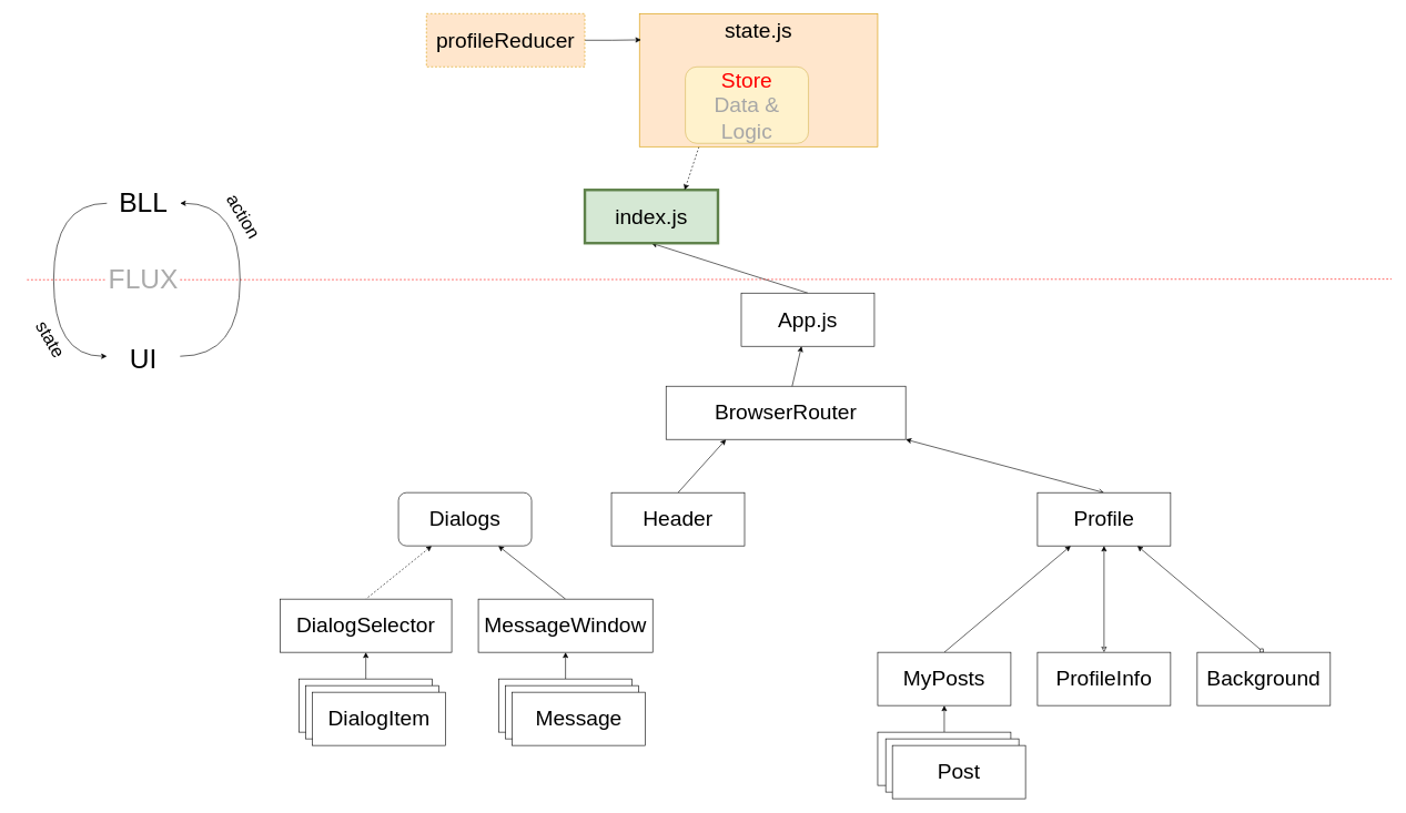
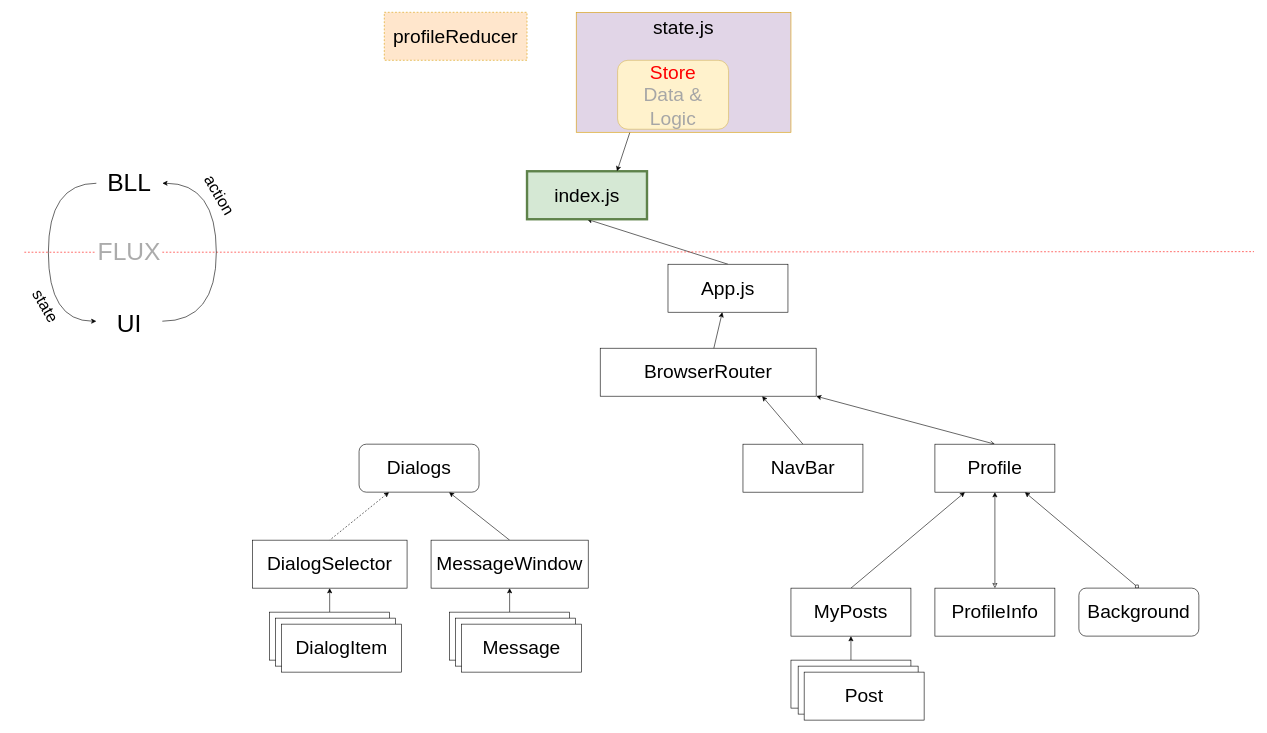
- <mxCell id="33" value="state.js" style="rounded=0;whiteSpace=wrap;html=1;fontSize=32;fillColor=#ffe6cc;strokeColor=#d79b00;verticalAlign=top;" parent="1" vertex="1"><mxGeometry x="960" y="20" width="358" height="200" as="geometry" /></mxCell>
+ <mxCell id="33" value="state.js" style="rounded=0;whiteSpace=wrap;html=1;fontSize=32;fillColor=#e1d5e7;strokeColor=#d79b00;verticalAlign=top;" parent="1" vertex="1"><mxGeometry x="960" y="20" width="358" height="200" as="geometry" /></mxCell>
- <mxCell id="48" value="" style="edgeStyle=orthogonalEdgeStyle;rounded=0;orthogonalLoop=1;jettySize=auto;html=1;entryX=0.007;entryY=0.197;entryDx=0;entryDy=0;entryPerimeter=0;" edge="1" parent="1" source="49" target="33"><mxGeometry relative="1" as="geometry" /></mxCell>
- <mxCell id="32" style="rounded=0;orthogonalLoop=1;jettySize=auto;html=1;exitX=0.25;exitY=1;exitDx=0;exitDy=0;entryX=0.75;entryY=0;entryDx=0;entryDy=0;dashed=1;" parent="1" source="33" target="3" edge="1"><mxGeometry relative="1" as="geometry" /></mxCell>
+ <mxCell id="32" style="rounded=0;orthogonalLoop=1;jettySize=auto;html=1;exitX=0.25;exitY=1;exitDx=0;exitDy=0;entryX=0.75;entryY=0;entryDx=0;entryDy=0;" parent="1" source="33" target="3" edge="1"><mxGeometry relative="1" as="geometry" /></mxCell>
+ <mxCell id="5" style="edgeStyle=none;rounded=0;orthogonalLoop=1;jettySize=auto;html=1;exitX=0.75;exitY=1;exitDx=0;exitDy=0;entryX=0.5;entryY=0;entryDx=0;entryDy=0;fontSize=32;endArrow=none;endFill=0;startArrow=classic;startFill=1;" parent="1" source="7" target="10" edge="1"><mxGeometry relative="1" as="geometry" /></mxCell>
- <mxCell id="4" style="edgeStyle=none;rounded=0;orthogonalLoop=1;jettySize=auto;html=1;exitX=0.25;exitY=1;exitDx=0;exitDy=0;entryX=0.5;entryY=0;entryDx=0;entryDy=0;fontSize=32;endArrow=none;endFill=0;startArrow=classic;startFill=1;" parent="1" source="7" target="18" edge="1"><mxGeometry relative="1" as="geometry" /></mxCell>
- <mxCell id="18" value="Header" style="rounded=0;whiteSpace=wrap;html=1;fontSize=32;" parent="1" vertex="1"><mxGeometry x="918" y="740" width="200" height="80" as="geometry" /></mxCell>
+ <mxCell id="10" value="NavBar" style="rounded=0;whiteSpace=wrap;html=1;fontSize=32;" parent="1" vertex="1"><mxGeometry x="1238" y="740" width="200" height="80" as="geometry" /></mxCell>
- <mxCell id="23" value="Background" style="rounded=0;whiteSpace=wrap;html=1;fontSize=32;" parent="1" vertex="1"><mxGeometry x="1798" y="980" width="200" height="80" as="geometry" /></mxCell>
+ <mxCell id="23" value="Background" style="whiteSpace=wrap;html=1;fontSize=32;rounded=1;" parent="1" vertex="1"><mxGeometry x="1798" y="980" width="200" height="80" as="geometry" /></mxCell>
